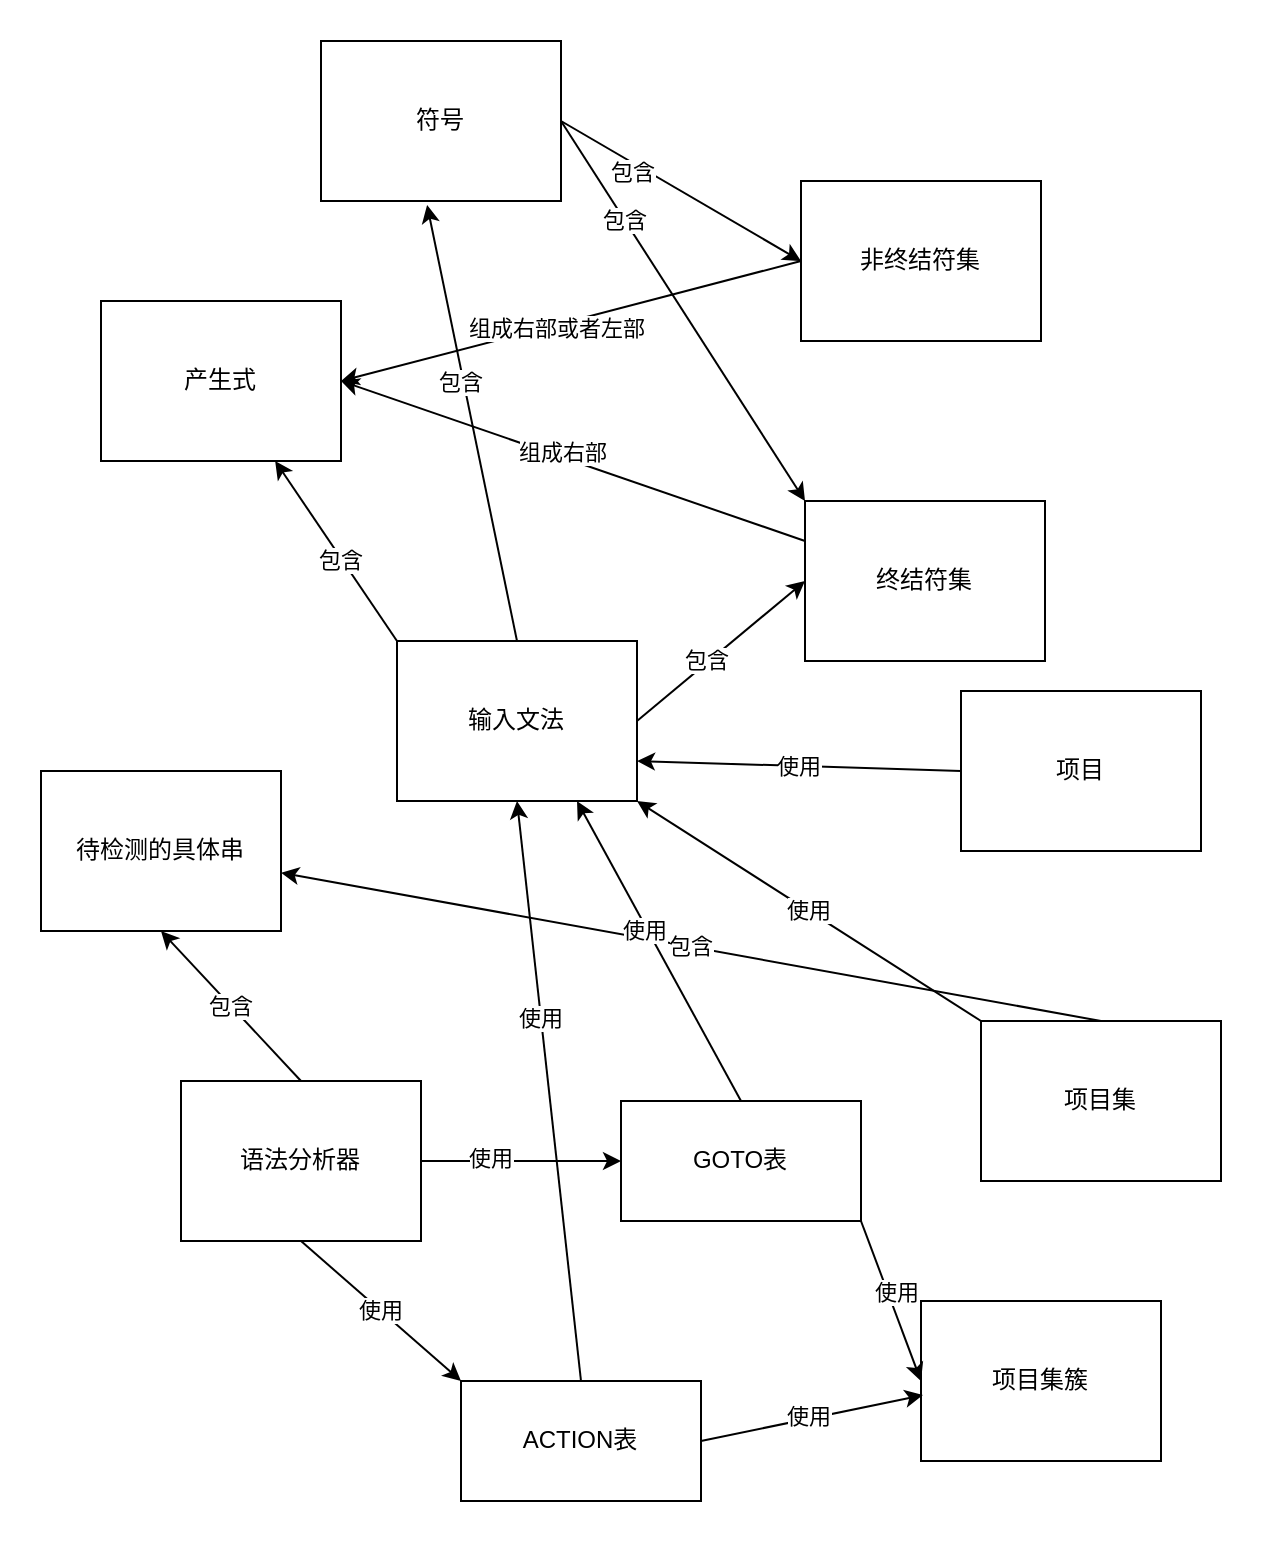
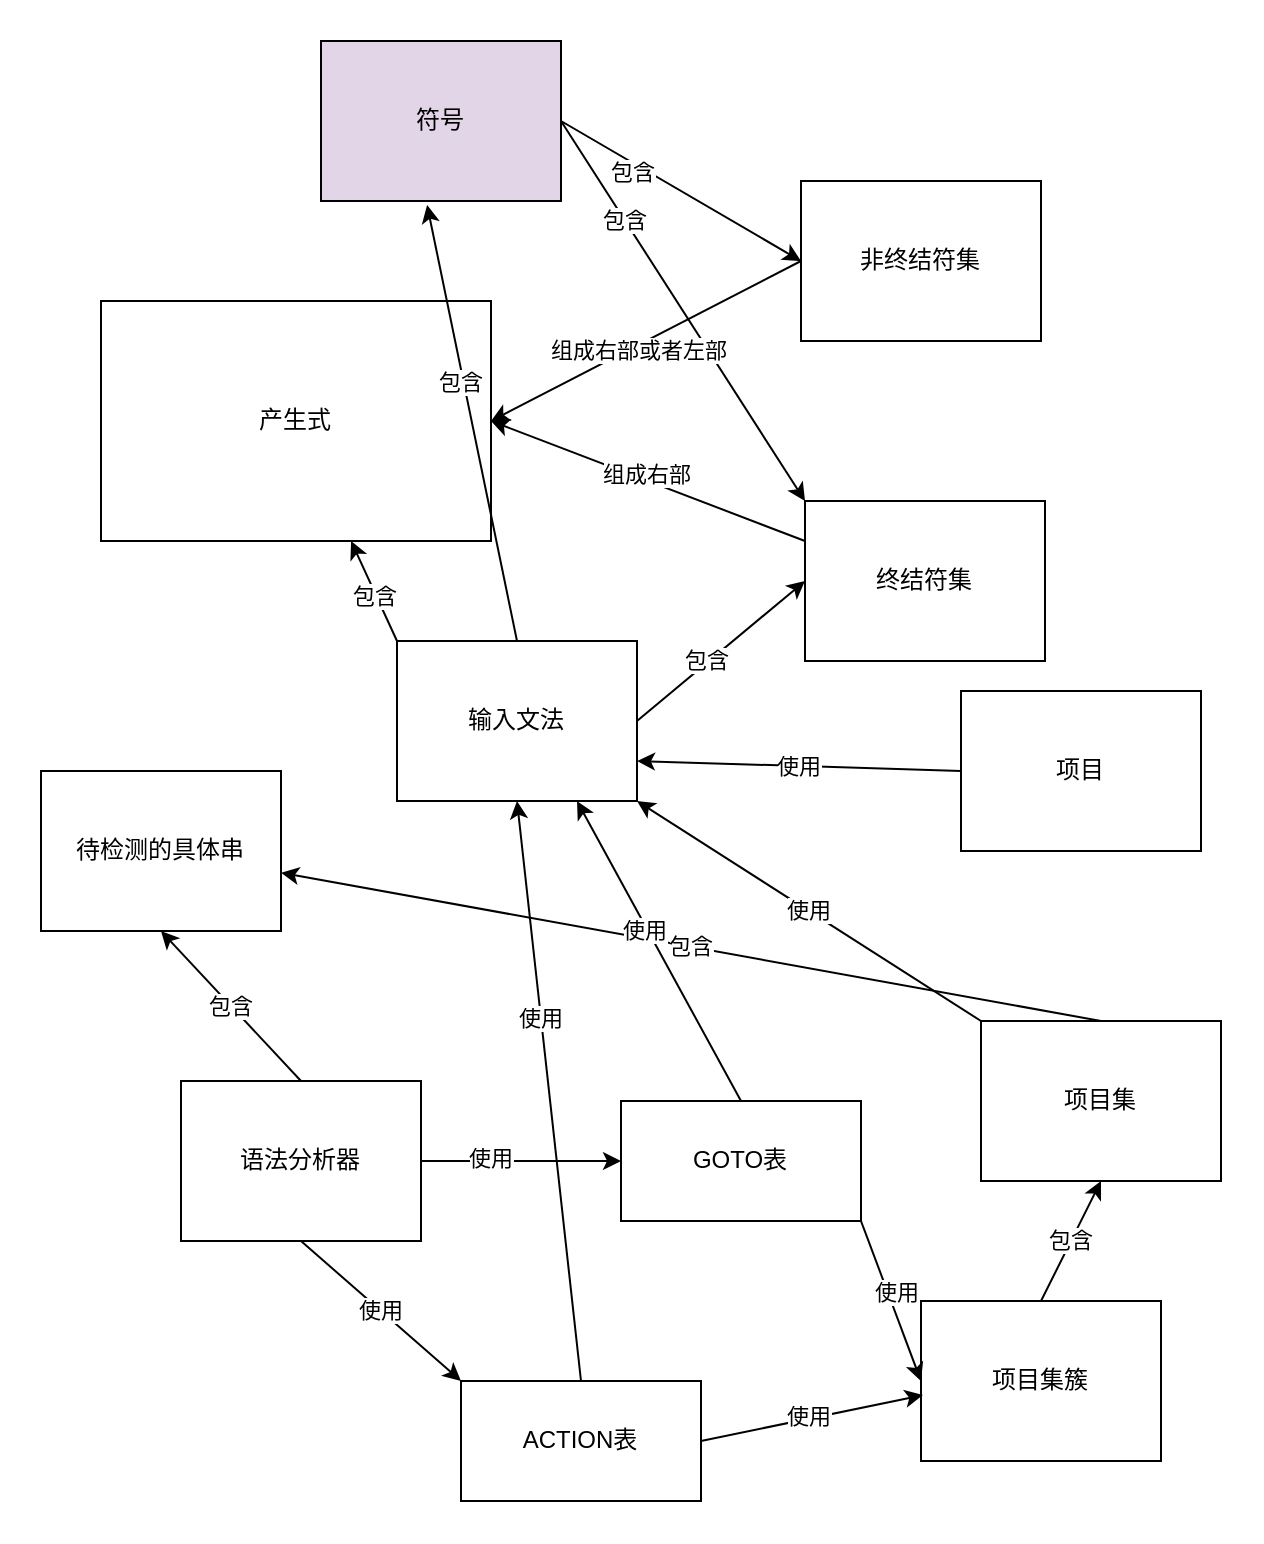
- <mxCell id="7" value="符号" style="rounded=0;whiteSpace=wrap;html=1;" parent="1" vertex="1"><mxGeometry x="160" y="20" width="120" height="80" as="geometry" /></mxCell>
+ <mxCell id="7" value="符号" style="rounded=0;whiteSpace=wrap;html=1;fillColor=#e1d5e7;" parent="1" vertex="1"><mxGeometry x="160" y="20" width="120" height="80" as="geometry" /></mxCell>
- <mxCell id="2" value="产生式" style="rounded=0;whiteSpace=wrap;html=1;" parent="1" vertex="1"><mxGeometry x="50" y="150" width="120" height="80" as="geometry" /></mxCell>
+ <mxCell id="2" value="产生式" style="rounded=0;whiteSpace=wrap;html=1;" parent="1" vertex="1"><mxGeometry x="50" y="150" width="195" height="120" as="geometry" /></mxCell>
+ <mxCell id="31" value="包含" style="edgeStyle=none;html=1;exitX=0.5;exitY=0;exitDx=0;exitDy=0;entryX=0.5;entryY=1;entryDx=0;entryDy=0;" parent="1" source="32" target="30" edge="1"><mxGeometry relative="1" as="geometry" /></mxCell>
